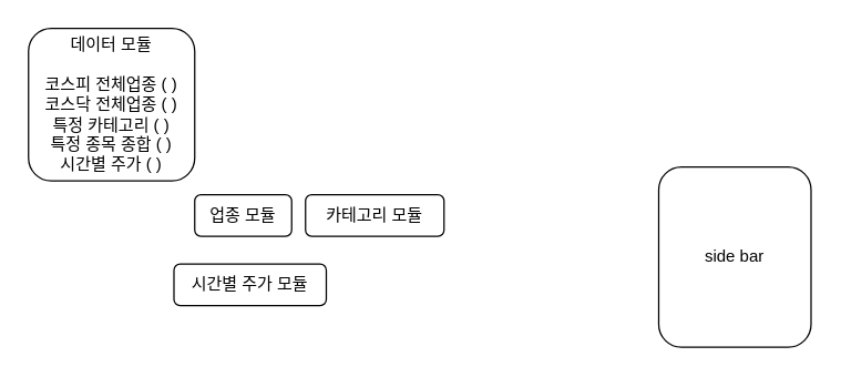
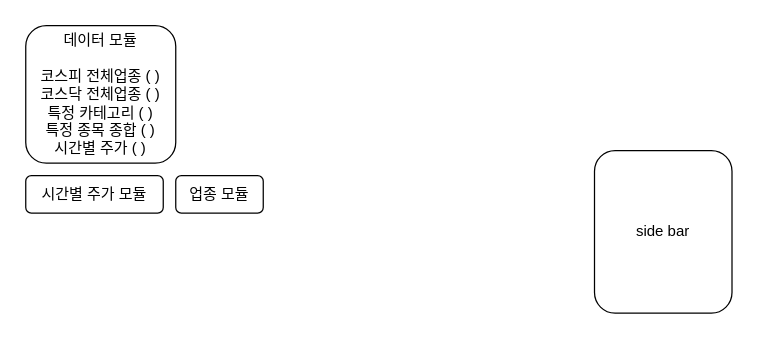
- <mxCell id="5" value="카테고리 모듈" style="rounded=1;whiteSpace=wrap;html=1;" vertex="1" parent="1"><mxGeometry x="220" y="140" width="100" height="30" as="geometry" /></mxCell>
- <mxCell id="6" value="시간별 주가 모듈" style="rounded=1;whiteSpace=wrap;html=1;" vertex="1" parent="1"><mxGeometry x="125" y="190" width="110" height="30" as="geometry" /></mxCell>
+ <mxCell id="6" value="시간별 주가 모듈" style="rounded=1;whiteSpace=wrap;html=1;" vertex="1" parent="1"><mxGeometry x="20" y="140" width="110" height="30" as="geometry" /></mxCell>
